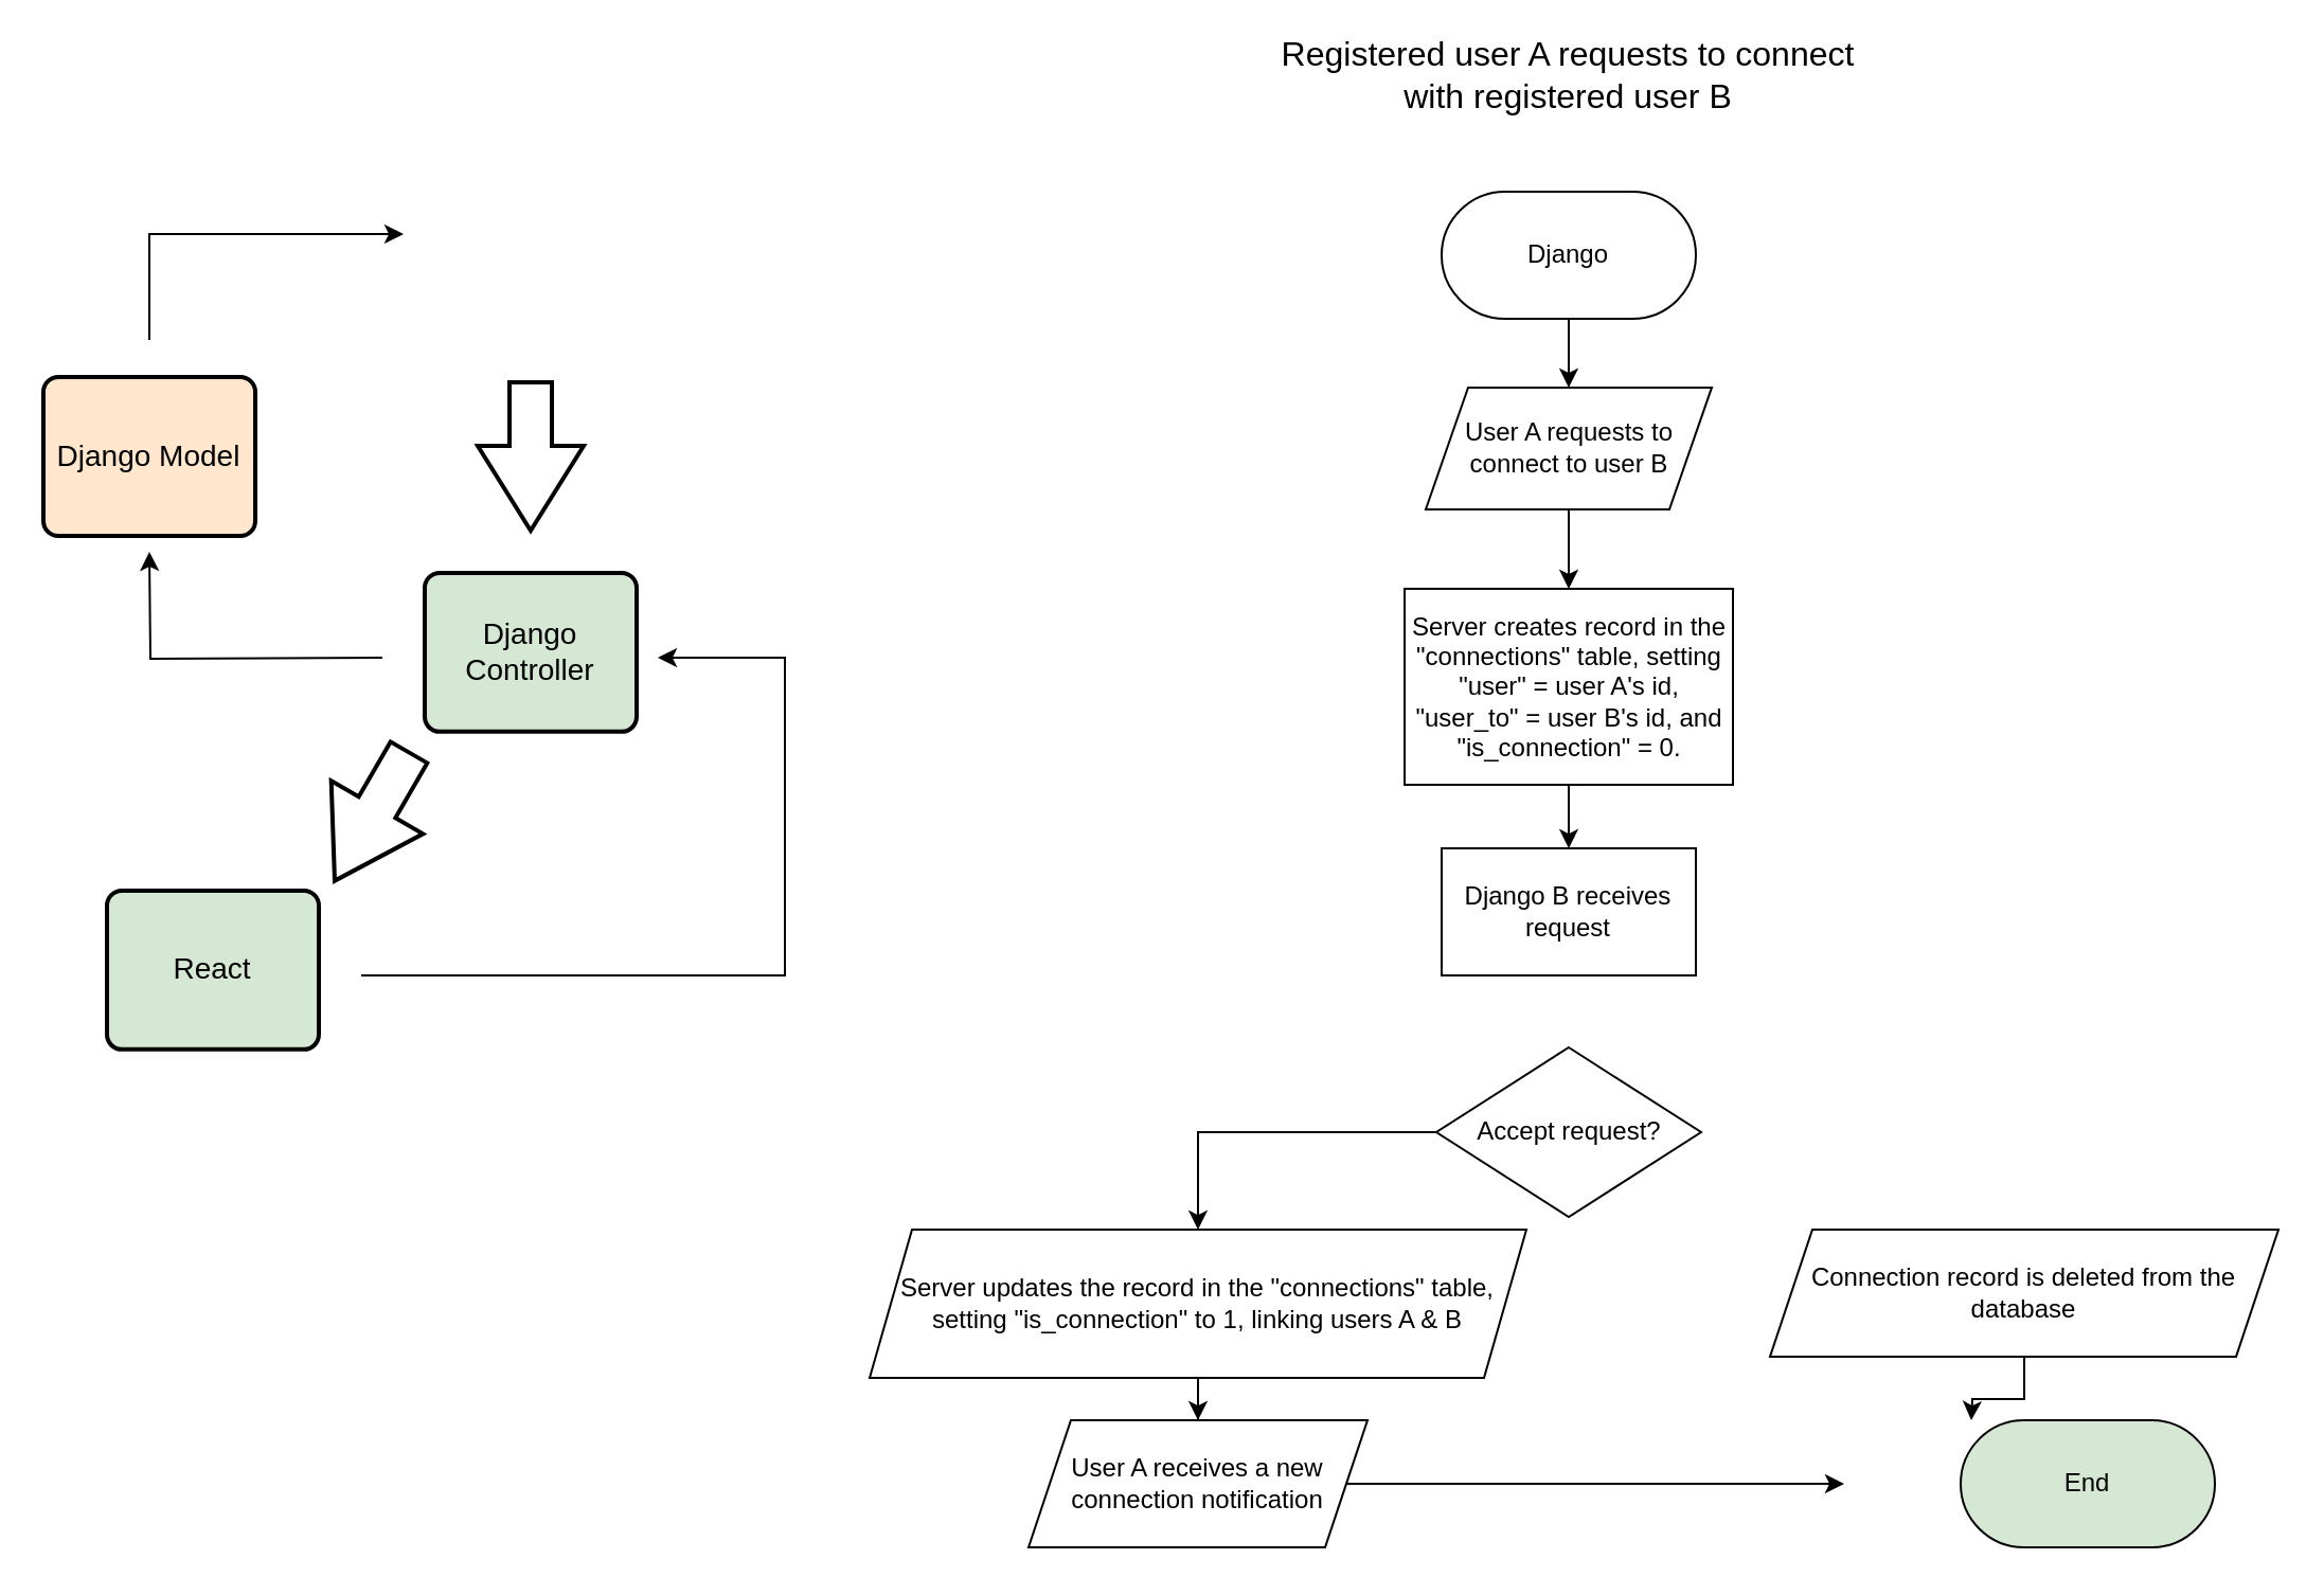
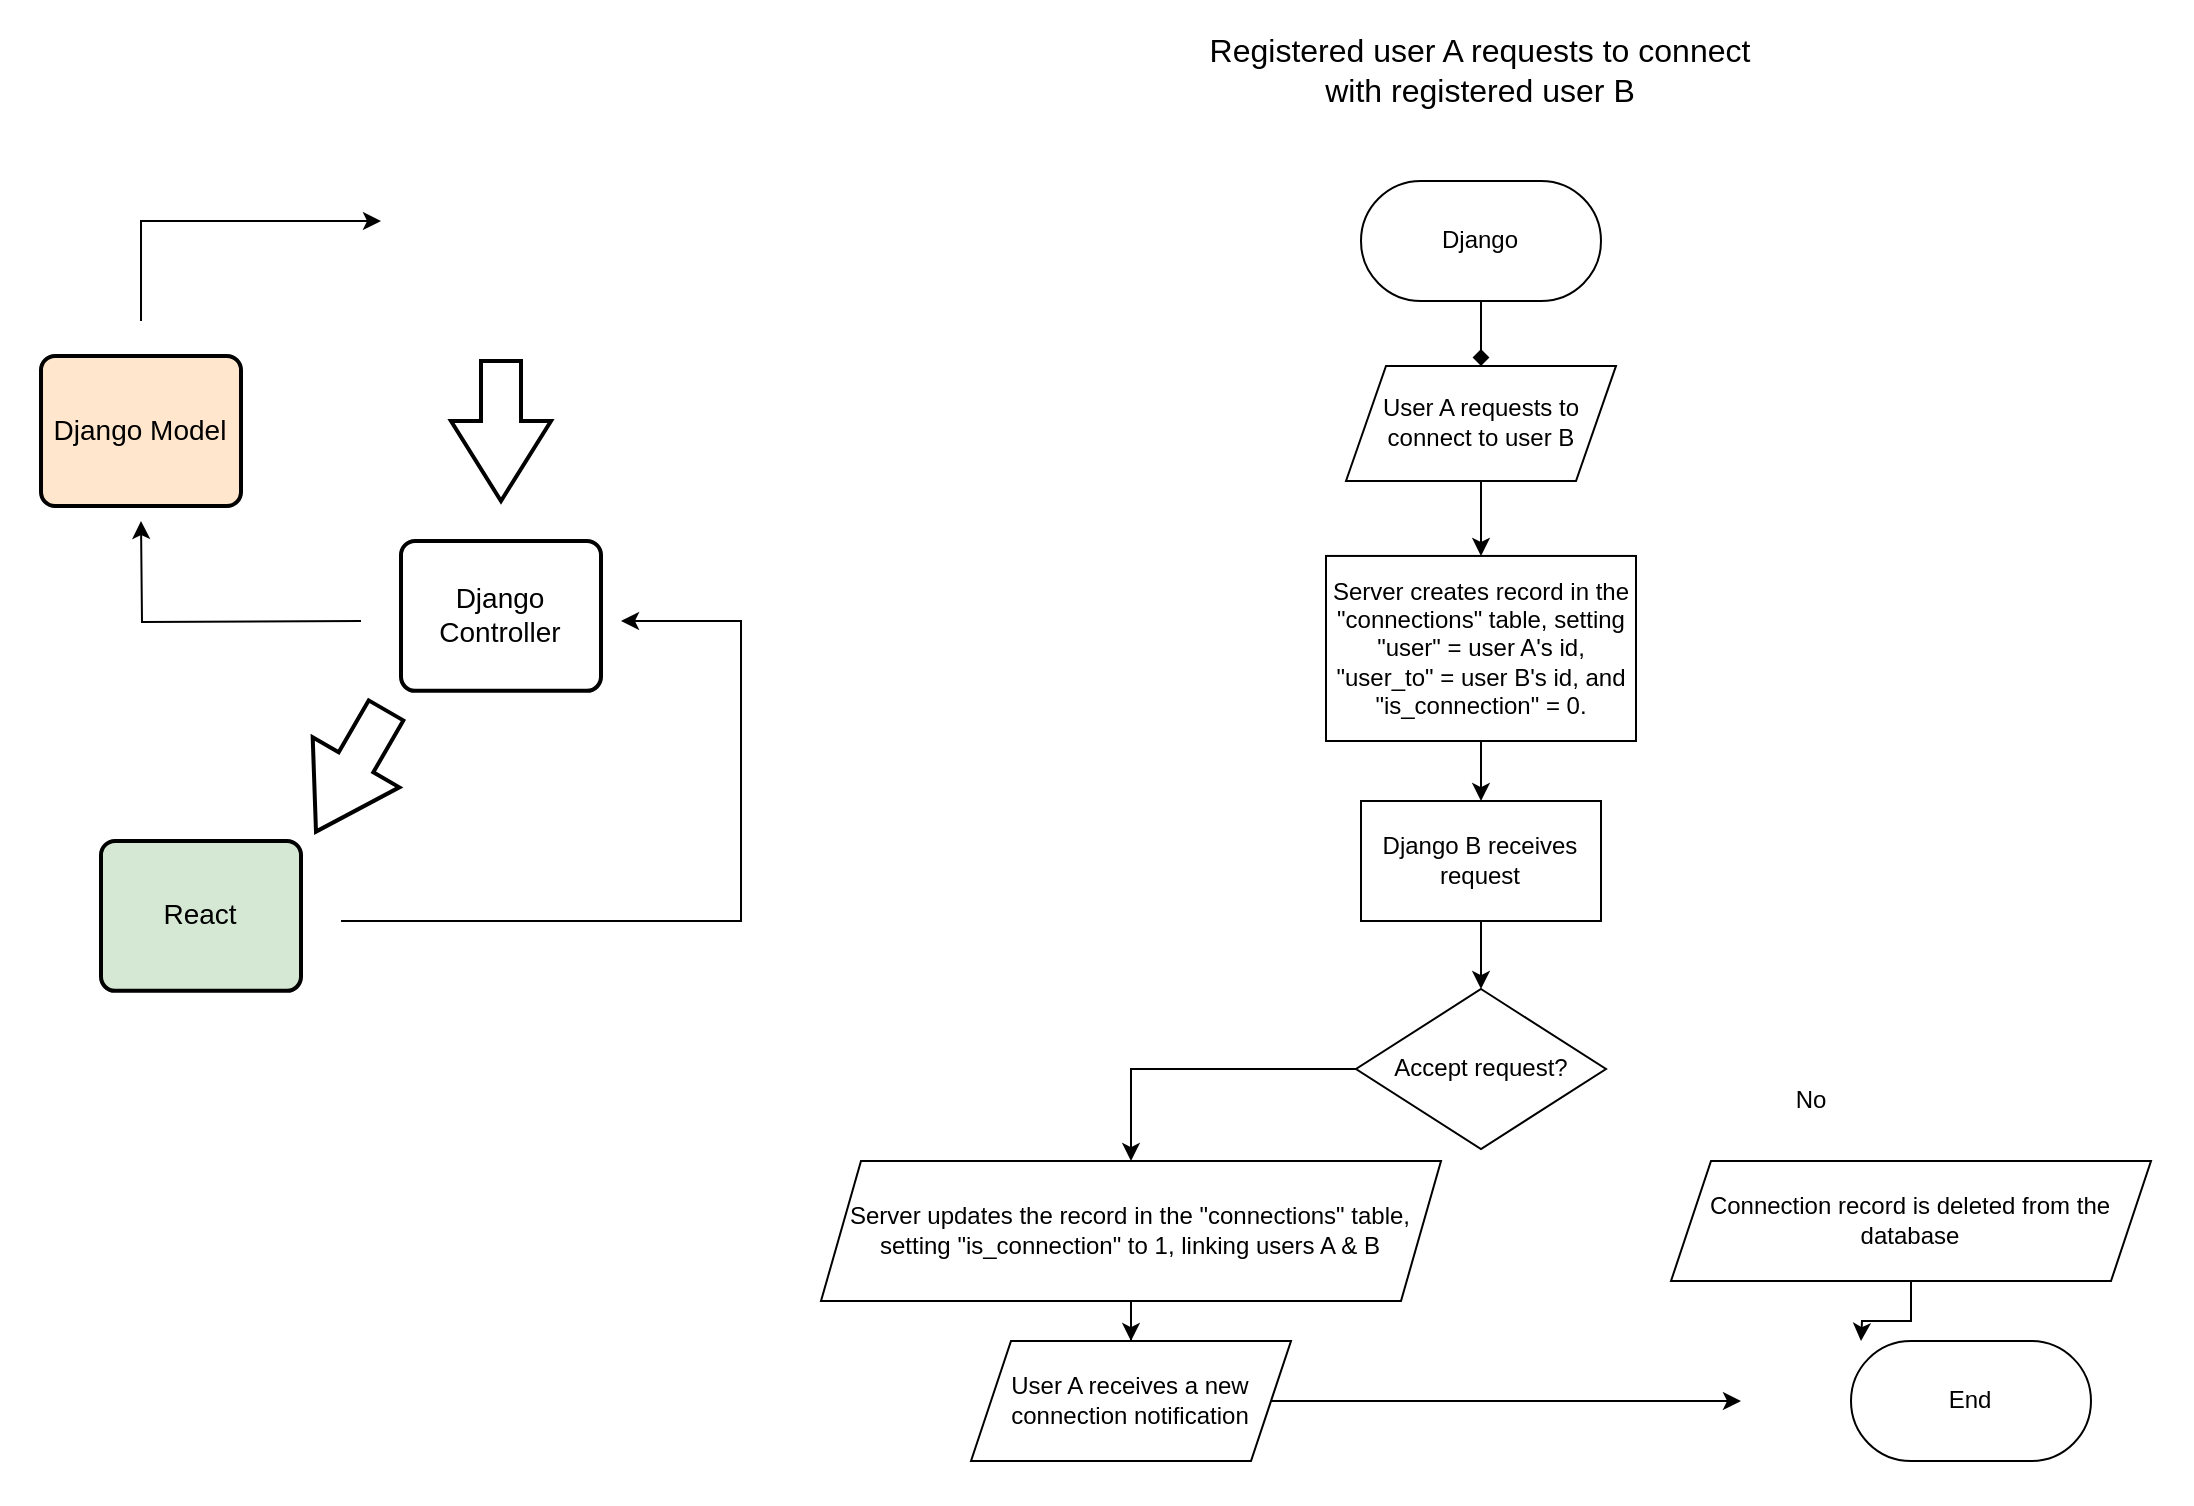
- <mxCell id="11" style="edgeStyle=orthogonalEdgeStyle;rounded=0;orthogonalLoop=1;jettySize=auto;html=1;entryX=0.5;entryY=0;entryDx=0;entryDy=0;" edge="1" parent="1" source="12" target="14"><mxGeometry relative="1" as="geometry" /></mxCell>
+ <mxCell id="11" style="edgeStyle=orthogonalEdgeStyle;rounded=0;orthogonalLoop=1;jettySize=auto;html=1;entryX=0.5;entryY=0;entryDx=0;entryDy=0;endArrow=diamond;" edge="1" parent="1" source="12" target="14"><mxGeometry relative="1" as="geometry" /></mxCell>
- <mxCell id="3" value="&lt;font style=&quot;font-size: 14px&quot;&gt;Django Controller&lt;/font&gt;" style="rounded=1;whiteSpace=wrap;html=1;absoluteArcSize=1;arcSize=14;strokeWidth=2;fillColor=#d5e8d4;" vertex="1" parent="1"><mxGeometry x="200" y="270" width="100" height="74.93" as="geometry" /></mxCell>
+ <mxCell id="3" value="&lt;font style=&quot;font-size: 14px&quot;&gt;Django Controller&lt;/font&gt;" style="rounded=1;whiteSpace=wrap;html=1;absoluteArcSize=1;arcSize=14;strokeWidth=2;" vertex="1" parent="1"><mxGeometry x="200" y="270" width="100" height="74.93" as="geometry" /></mxCell>
+ <mxCell id="15" value="" style="edgeStyle=orthogonalEdgeStyle;rounded=0;orthogonalLoop=1;jettySize=auto;html=1;" edge="1" parent="1" source="16" target="18"><mxGeometry relative="1" as="geometry" /></mxCell>
+ <mxCell id="27" value="No" style="text;html=1;align=center;verticalAlign=middle;resizable=0;points=[];autosize=1;strokeColor=none;fillColor=none;" vertex="1" parent="1"><mxGeometry x="890" y="540" width="30" height="20" as="geometry" /></mxCell>
- <mxCell id="28" value="End" style="rounded=1;whiteSpace=wrap;html=1;arcSize=50;fillColor=#d5e8d4;" vertex="1" parent="1"><mxGeometry x="925" y="670.01" width="120" height="60" as="geometry" /></mxCell>
+ <mxCell id="28" value="End" style="rounded=1;whiteSpace=wrap;html=1;arcSize=50;" vertex="1" parent="1"><mxGeometry x="925" y="670.01" width="120" height="60" as="geometry" /></mxCell>
